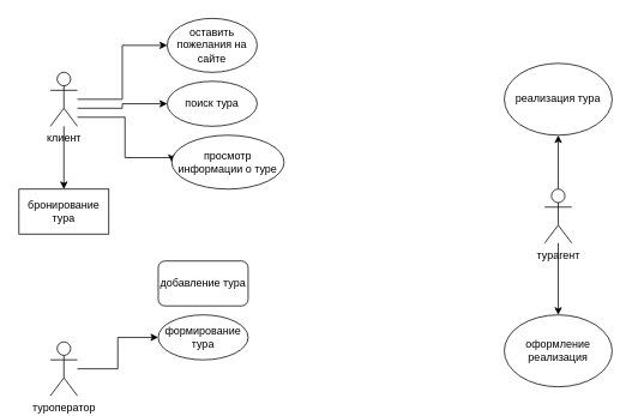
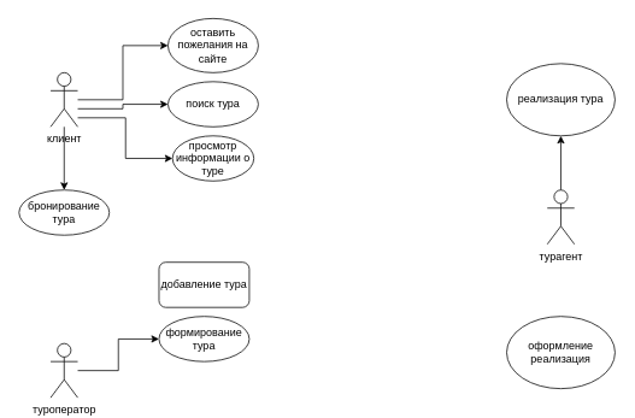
- <mxCell id="10" value="просмотр информации о туре" style="ellipse;whiteSpace=wrap;html=1;" vertex="1" parent="1"><mxGeometry x="190" y="150" width="125" height="60" as="geometry" /></mxCell>
+ <mxCell id="10" value="просмотр информации о туре" style="ellipse;whiteSpace=wrap;html=1;" vertex="1" parent="1"><mxGeometry x="190" y="150" width="90" height="50" as="geometry" /></mxCell>
- <mxCell id="8" value="бронирование тура" style="whiteSpace=wrap;html=1;rounded=0;" vertex="1" parent="1"><mxGeometry x="20" y="210" width="100" height="50" as="geometry" /></mxCell>
+ <mxCell id="8" value="бронирование тура" style="ellipse;whiteSpace=wrap;html=1;" vertex="1" parent="1"><mxGeometry x="20" y="210" width="100" height="50" as="geometry" /></mxCell>
- <mxCell id="16" style="edgeStyle=orthogonalEdgeStyle;rounded=0;orthogonalLoop=1;jettySize=auto;html=1;entryX=0.5;entryY=0;entryDx=0;entryDy=0;" edge="1" parent="1" source="17" target="19"><mxGeometry relative="1" as="geometry" /></mxCell>
